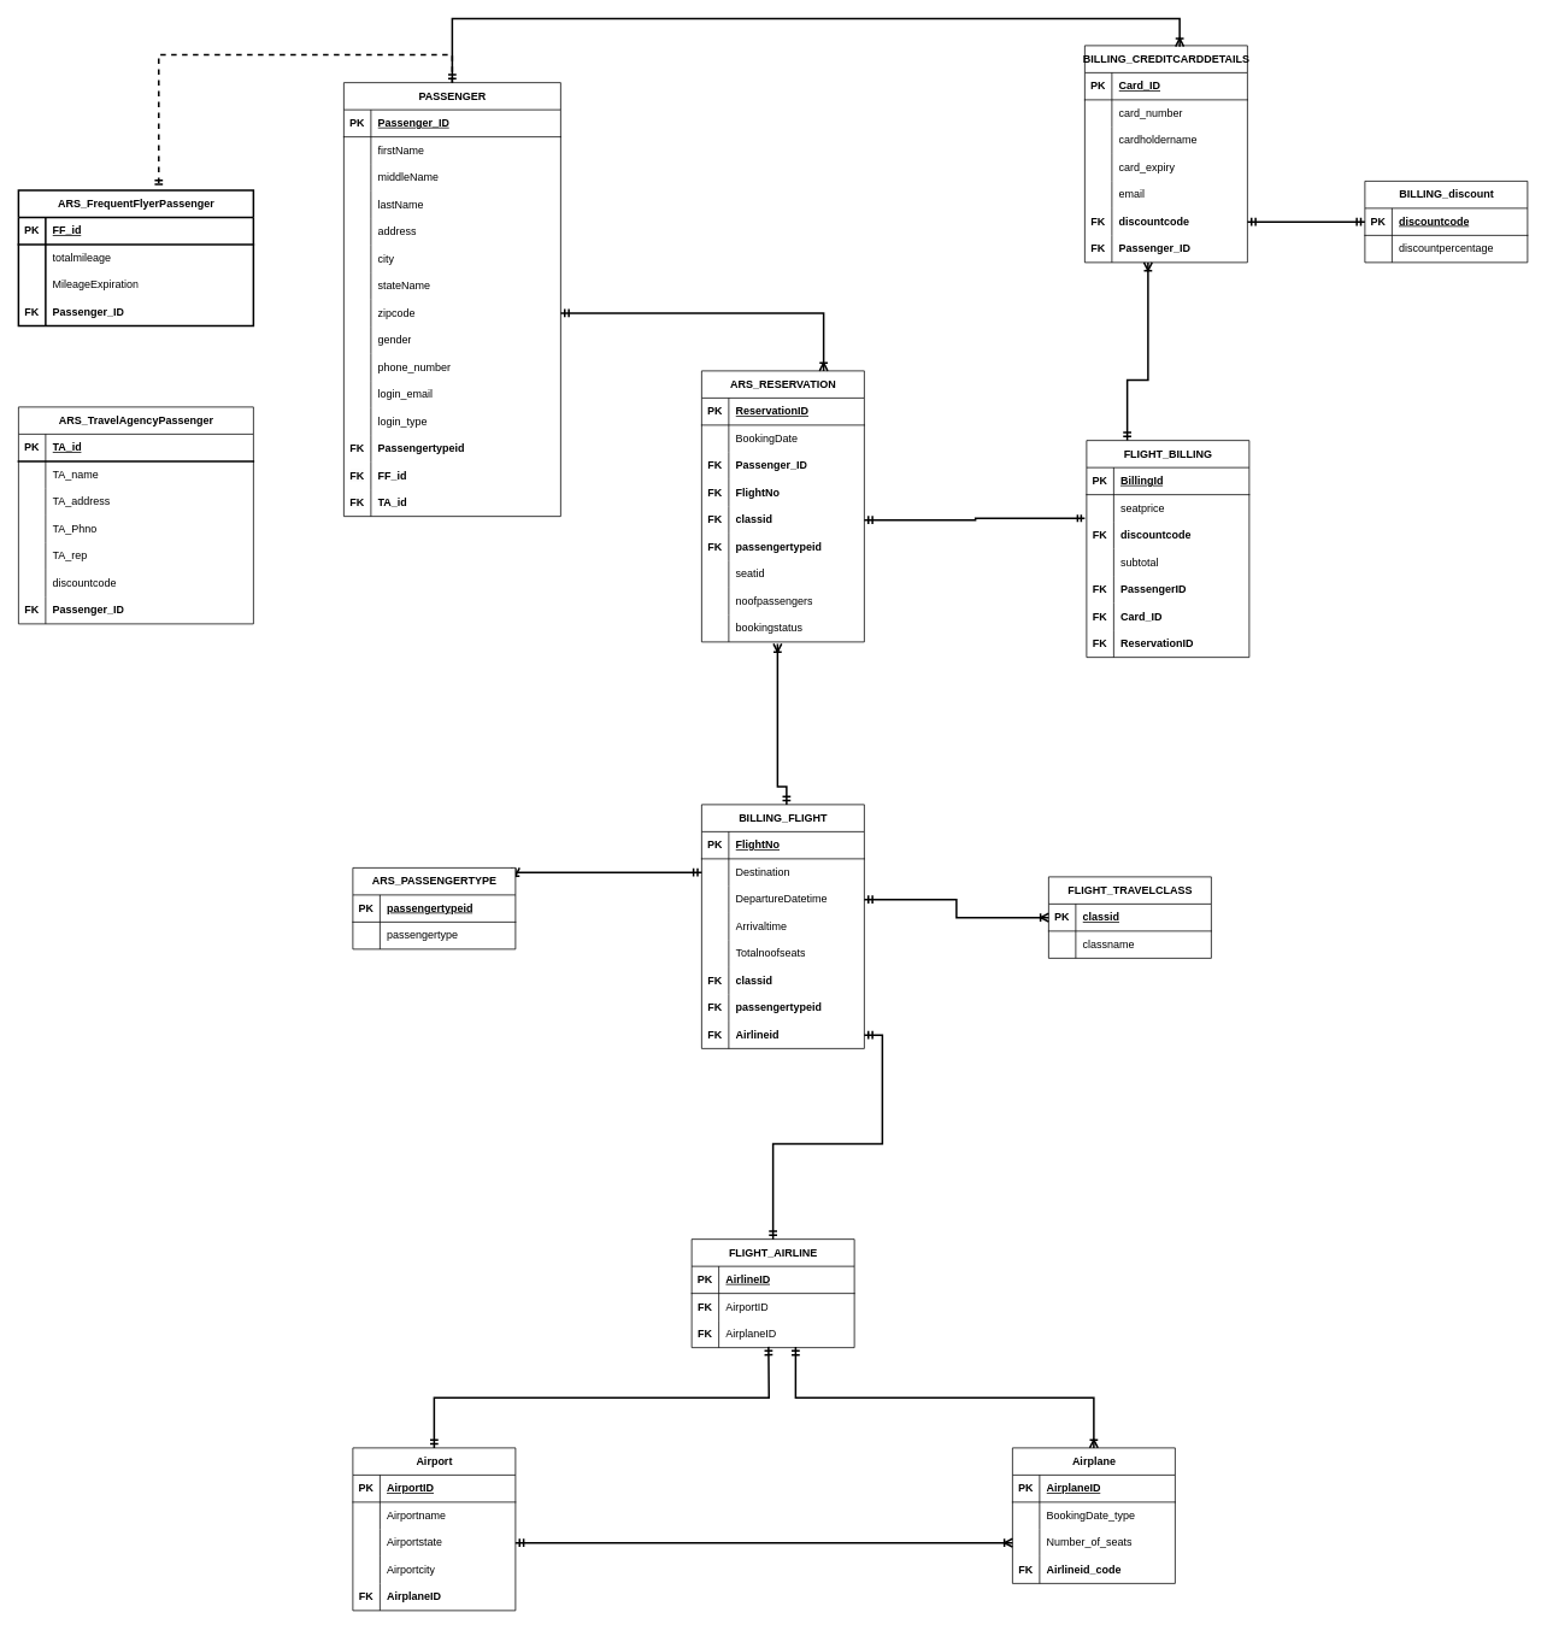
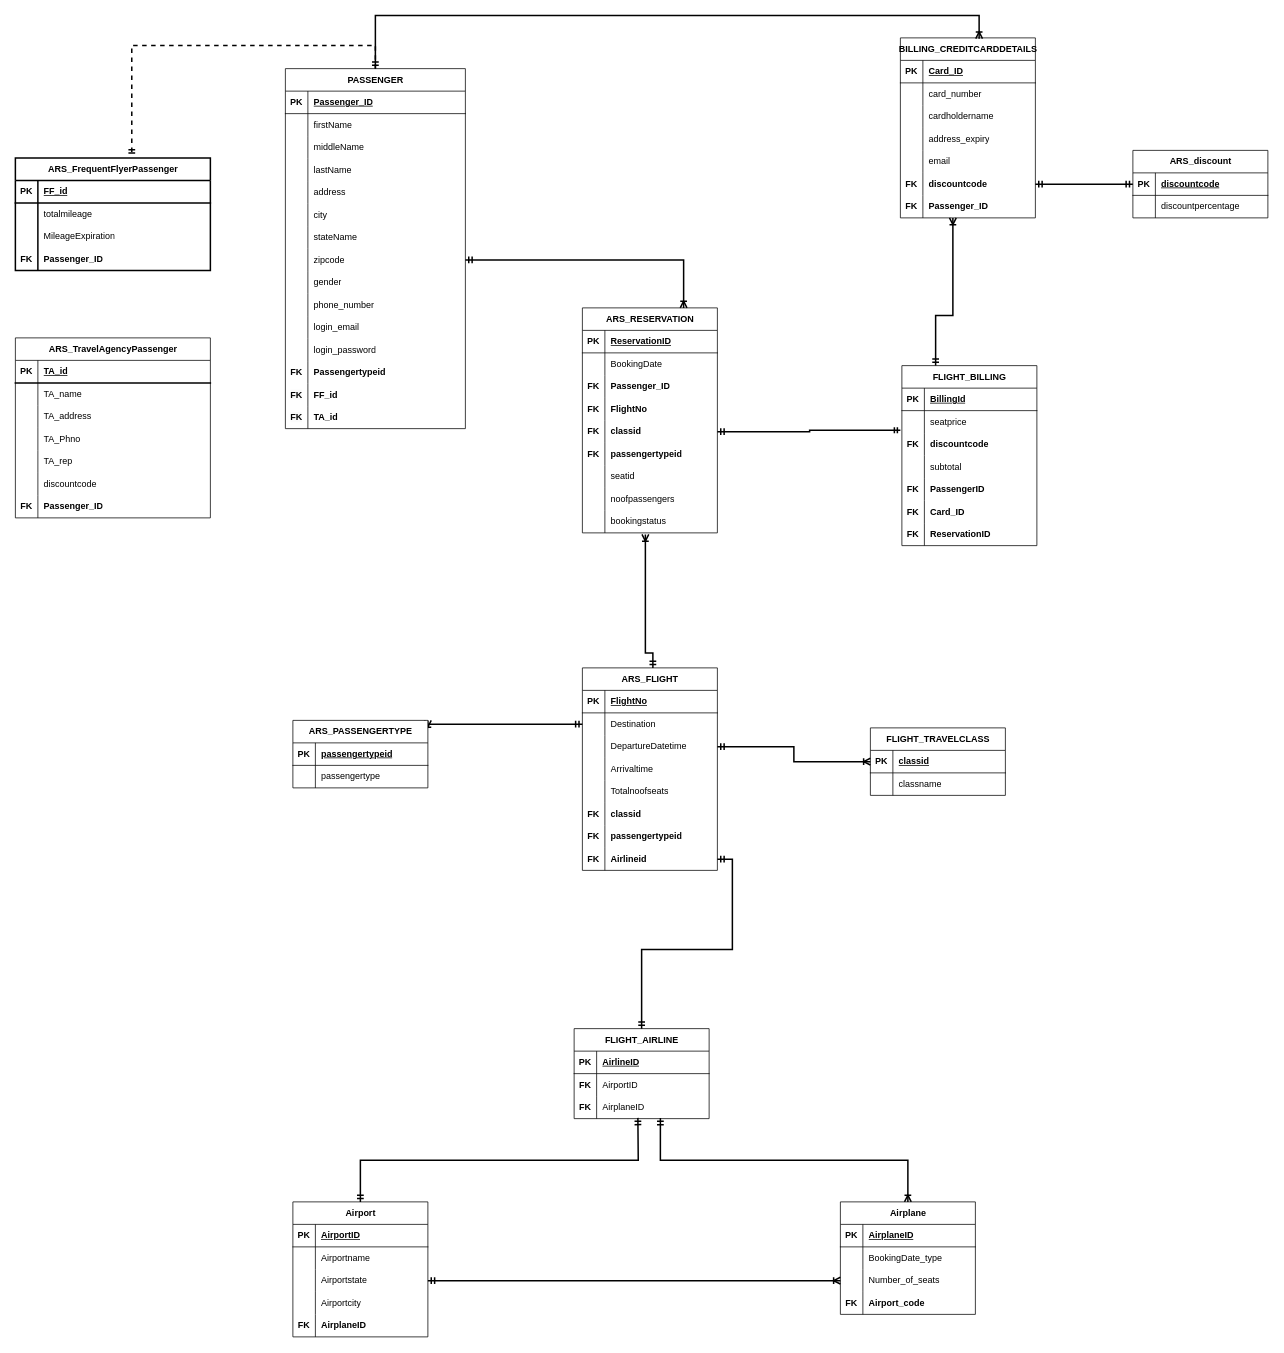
- <mxCell id="98" value="card_expiry" style="shape=partialRectangle;connectable=0;fillColor=none;top=0;left=0;bottom=0;right=0;align=left;spacingLeft=6;overflow=hidden;whiteSpace=wrap;html=1;" parent="96" vertex="1"><mxGeometry x="30" width="150" height="30" as="geometry"><mxRectangle width="150" height="30" as="alternateBounds" /></mxGeometry></mxCell>
+ <mxCell id="98" value="address_expiry" style="shape=partialRectangle;connectable=0;fillColor=none;top=0;left=0;bottom=0;right=0;align=left;spacingLeft=6;overflow=hidden;whiteSpace=wrap;html=1;" parent="96" vertex="1"><mxGeometry x="30" width="150" height="30" as="geometry"><mxRectangle width="150" height="30" as="alternateBounds" /></mxGeometry></mxCell>
- <mxCell id="172" value="BILLING_discount" style="shape=table;startSize=30;container=1;collapsible=1;childLayout=tableLayout;fixedRows=1;rowLines=0;fontStyle=1;align=center;resizeLast=1;html=1;" parent="1" vertex="1"><mxGeometry x="1510" y="200" width="180" height="90" as="geometry" /></mxCell>
+ <mxCell id="172" value="ARS_discount" style="shape=table;startSize=30;container=1;collapsible=1;childLayout=tableLayout;fixedRows=1;rowLines=0;fontStyle=1;align=center;resizeLast=1;html=1;" parent="1" vertex="1"><mxGeometry x="1510" y="200" width="180" height="90" as="geometry" /></mxCell>
- <mxCell id="52" value="login_type" style="shape=partialRectangle;connectable=0;fillColor=none;top=0;left=0;bottom=0;right=0;align=left;spacingLeft=6;overflow=hidden;whiteSpace=wrap;html=1;" parent="50" vertex="1"><mxGeometry x="30" width="210" height="30" as="geometry"><mxRectangle width="210" height="30" as="alternateBounds" /></mxGeometry></mxCell>
+ <mxCell id="52" value="login_password" style="shape=partialRectangle;connectable=0;fillColor=none;top=0;left=0;bottom=0;right=0;align=left;spacingLeft=6;overflow=hidden;whiteSpace=wrap;html=1;" parent="50" vertex="1"><mxGeometry x="30" width="210" height="30" as="geometry"><mxRectangle width="210" height="30" as="alternateBounds" /></mxGeometry></mxCell>
- <mxCell id="108" value="BILLING_FLIGHT" style="shape=table;startSize=30;container=1;collapsible=1;childLayout=tableLayout;fixedRows=1;rowLines=0;fontStyle=1;align=center;resizeLast=1;html=1;" parent="1" vertex="1"><mxGeometry x="776" y="890" width="180" height="270" as="geometry" /></mxCell>
+ <mxCell id="108" value="ARS_FLIGHT" style="shape=table;startSize=30;container=1;collapsible=1;childLayout=tableLayout;fixedRows=1;rowLines=0;fontStyle=1;align=center;resizeLast=1;html=1;" parent="1" vertex="1"><mxGeometry x="776" y="890" width="180" height="270" as="geometry" /></mxCell>
- <mxCell id="164" value="&lt;b&gt;Airlineid_code&lt;/b&gt;" style="shape=partialRectangle;connectable=0;fillColor=none;top=0;left=0;bottom=0;right=0;align=left;spacingLeft=6;overflow=hidden;whiteSpace=wrap;html=1;" parent="162" vertex="1"><mxGeometry x="30" width="150" height="30" as="geometry"><mxRectangle width="150" height="30" as="alternateBounds" /></mxGeometry></mxCell>
+ <mxCell id="164" value="&lt;b&gt;Airport_code&lt;/b&gt;" style="shape=partialRectangle;connectable=0;fillColor=none;top=0;left=0;bottom=0;right=0;align=left;spacingLeft=6;overflow=hidden;whiteSpace=wrap;html=1;" parent="162" vertex="1"><mxGeometry x="30" width="150" height="30" as="geometry"><mxRectangle width="150" height="30" as="alternateBounds" /></mxGeometry></mxCell>
